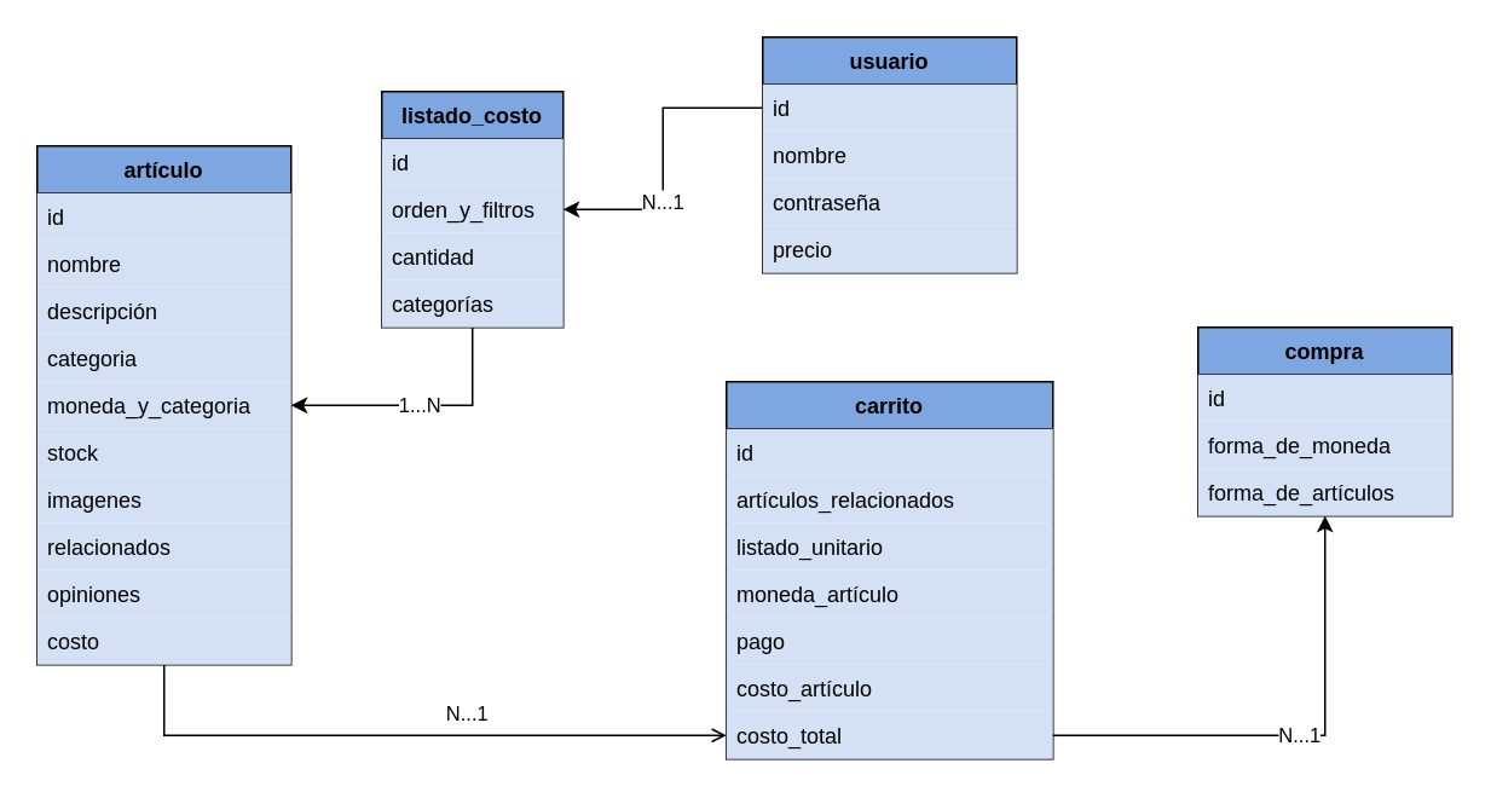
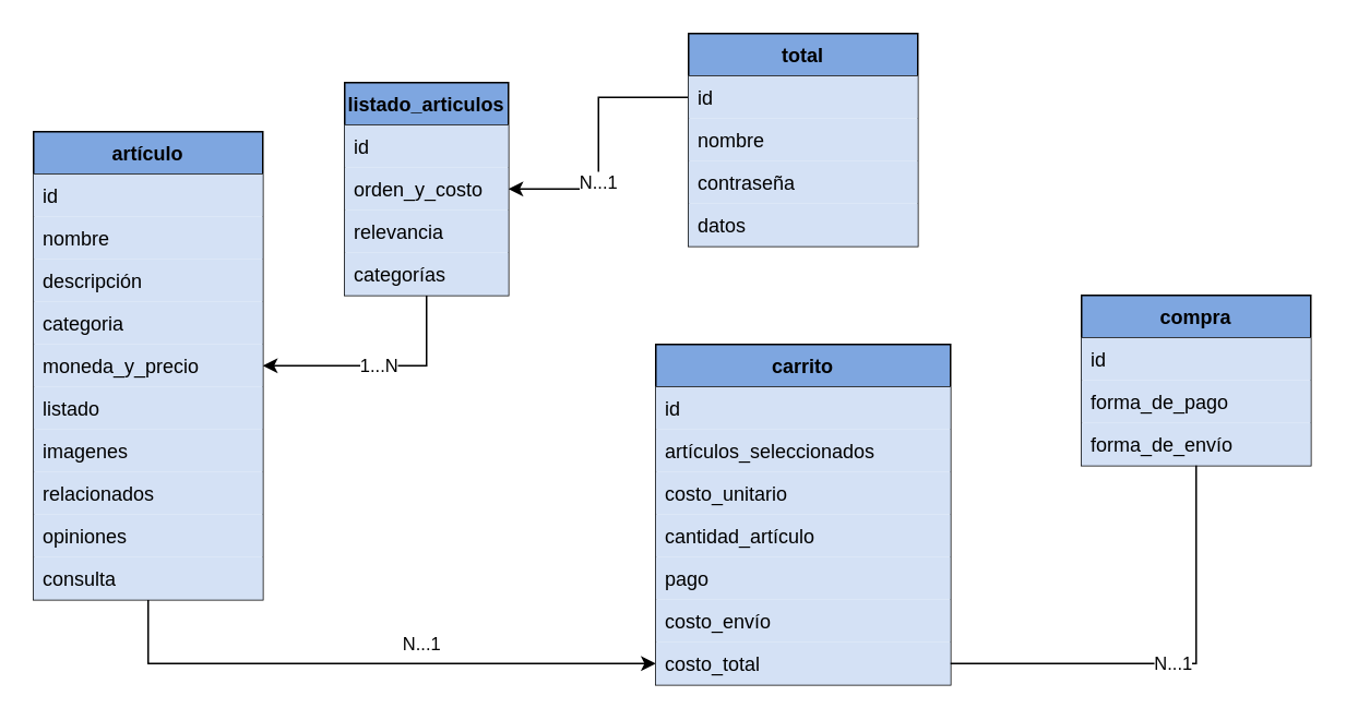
- <mxCell id="25" value="usuario" style="swimlane;fontStyle=1;childLayout=stackLayout;horizontal=1;startSize=26;fillColor=#7EA6E0;horizontalStack=0;resizeParent=1;resizeParentMax=0;resizeLast=0;collapsible=1;marginBottom=0;" parent="1" vertex="1"><mxGeometry x="420" y="20" width="140" height="130" as="geometry" /></mxCell>
+ <mxCell id="25" value="total" style="swimlane;fontStyle=1;childLayout=stackLayout;horizontal=1;startSize=26;fillColor=#7EA6E0;horizontalStack=0;resizeParent=1;resizeParentMax=0;resizeLast=0;collapsible=1;marginBottom=0;" parent="1" vertex="1"><mxGeometry x="420" y="20" width="140" height="130" as="geometry" /></mxCell>
- <mxCell id="30" value="listado_costo" style="swimlane;fontStyle=1;childLayout=stackLayout;horizontal=1;startSize=26;fillColor=#7EA6E0;horizontalStack=0;resizeParent=1;resizeParentMax=0;resizeLast=0;collapsible=1;marginBottom=0;" parent="1" vertex="1"><mxGeometry x="210" y="50" width="100" height="130" as="geometry" /></mxCell>
+ <mxCell id="30" value="listado_articulos" style="swimlane;fontStyle=1;childLayout=stackLayout;horizontal=1;startSize=26;fillColor=#7EA6E0;horizontalStack=0;resizeParent=1;resizeParentMax=0;resizeLast=0;collapsible=1;marginBottom=0;" parent="1" vertex="1"><mxGeometry x="210" y="50" width="100" height="130" as="geometry" /></mxCell>
- <mxCell id="32" value="orden_y_filtros" style="text;strokeColor=none;fillColor=#D4E1F5;align=left;verticalAlign=top;spacingLeft=4;spacingRight=4;overflow=hidden;rotatable=0;points=[[0,0.5],[1,0.5]];portConstraint=eastwest;" parent="30" vertex="1"><mxGeometry y="52" width="100" height="26" as="geometry" /></mxCell>
+ <mxCell id="32" value="orden_y_costo" style="text;strokeColor=none;fillColor=#D4E1F5;align=left;verticalAlign=top;spacingLeft=4;spacingRight=4;overflow=hidden;rotatable=0;points=[[0,0.5],[1,0.5]];portConstraint=eastwest;" parent="30" vertex="1"><mxGeometry y="52" width="100" height="26" as="geometry" /></mxCell>
- <mxCell id="29" value="precio" style="text;strokeColor=none;fillColor=#D4E1F5;align=left;verticalAlign=top;spacingLeft=4;spacingRight=4;overflow=hidden;rotatable=0;points=[[0,0.5],[1,0.5]];portConstraint=eastwest;" parent="25" vertex="1"><mxGeometry y="104" width="140" height="26" as="geometry" /></mxCell>
+ <mxCell id="29" value="datos" style="text;strokeColor=none;fillColor=#D4E1F5;align=left;verticalAlign=top;spacingLeft=4;spacingRight=4;overflow=hidden;rotatable=0;points=[[0,0.5],[1,0.5]];portConstraint=eastwest;" parent="25" vertex="1"><mxGeometry y="104" width="140" height="26" as="geometry" /></mxCell>
- <mxCell id="33" value="cantidad" style="text;strokeColor=none;fillColor=#D4E1F5;align=left;verticalAlign=top;spacingLeft=4;spacingRight=4;overflow=hidden;rotatable=0;points=[[0,0.5],[1,0.5]];portConstraint=eastwest;" vertex="1" parent="30"><mxGeometry y="78" width="100" height="26" as="geometry" /></mxCell>
+ <mxCell id="33" value="relevancia" style="text;strokeColor=none;fillColor=#D4E1F5;align=left;verticalAlign=top;spacingLeft=4;spacingRight=4;overflow=hidden;rotatable=0;points=[[0,0.5],[1,0.5]];portConstraint=eastwest;" vertex="1" parent="30"><mxGeometry y="78" width="100" height="26" as="geometry" /></mxCell>
- <mxCell id="10" value="moneda_y_categoria" style="text;strokeColor=none;fillColor=#D4E1F5;align=left;verticalAlign=top;spacingLeft=4;spacingRight=4;overflow=hidden;rotatable=0;points=[[0,0.5],[1,0.5]];portConstraint=eastwest;" parent="5" vertex="1"><mxGeometry y="130" width="140" height="26" as="geometry" /></mxCell>
+ <mxCell id="10" value="moneda_y_precio" style="text;strokeColor=none;fillColor=#D4E1F5;align=left;verticalAlign=top;spacingLeft=4;spacingRight=4;overflow=hidden;rotatable=0;points=[[0,0.5],[1,0.5]];portConstraint=eastwest;" parent="5" vertex="1"><mxGeometry y="130" width="140" height="26" as="geometry" /></mxCell>
- <mxCell id="37" value="forma_de_moneda" style="text;strokeColor=none;fillColor=#D4E1F5;align=left;verticalAlign=top;spacingLeft=4;spacingRight=4;overflow=hidden;rotatable=0;points=[[0,0.5],[1,0.5]];portConstraint=eastwest;" vertex="1" parent="35"><mxGeometry y="52" width="140" height="26" as="geometry" /></mxCell>
+ <mxCell id="37" value="forma_de_pago" style="text;strokeColor=none;fillColor=#D4E1F5;align=left;verticalAlign=top;spacingLeft=4;spacingRight=4;overflow=hidden;rotatable=0;points=[[0,0.5],[1,0.5]];portConstraint=eastwest;" vertex="1" parent="35"><mxGeometry y="52" width="140" height="26" as="geometry" /></mxCell>
- <mxCell id="11" value="stock" style="text;strokeColor=none;fillColor=#D4E1F5;align=left;verticalAlign=top;spacingLeft=4;spacingRight=4;overflow=hidden;rotatable=0;points=[[0,0.5],[1,0.5]];portConstraint=eastwest;" vertex="1" parent="5"><mxGeometry y="156" width="140" height="26" as="geometry" /></mxCell>
+ <mxCell id="11" value="listado" style="text;strokeColor=none;fillColor=#D4E1F5;align=left;verticalAlign=top;spacingLeft=4;spacingRight=4;overflow=hidden;rotatable=0;points=[[0,0.5],[1,0.5]];portConstraint=eastwest;" vertex="1" parent="5"><mxGeometry y="156" width="140" height="26" as="geometry" /></mxCell>
- <mxCell id="38" value="forma_de_artículos" style="text;strokeColor=none;fillColor=#D4E1F5;align=left;verticalAlign=top;spacingLeft=4;spacingRight=4;overflow=hidden;rotatable=0;points=[[0,0.5],[1,0.5]];portConstraint=eastwest;" vertex="1" parent="35"><mxGeometry y="78" width="140" height="26" as="geometry" /></mxCell>
+ <mxCell id="38" value="forma_de_envío" style="text;strokeColor=none;fillColor=#D4E1F5;align=left;verticalAlign=top;spacingLeft=4;spacingRight=4;overflow=hidden;rotatable=0;points=[[0,0.5],[1,0.5]];portConstraint=eastwest;" vertex="1" parent="35"><mxGeometry y="78" width="140" height="26" as="geometry" /></mxCell>
- <mxCell id="19" value="artículos_relacionados" style="text;strokeColor=none;fillColor=#D4E1F5;align=left;verticalAlign=top;spacingLeft=4;spacingRight=4;overflow=hidden;rotatable=0;points=[[0,0.5],[1,0.5]];portConstraint=eastwest;" parent="17" vertex="1"><mxGeometry y="52" width="180" height="26" as="geometry" /></mxCell>
+ <mxCell id="19" value="artículos_seleccionados" style="text;strokeColor=none;fillColor=#D4E1F5;align=left;verticalAlign=top;spacingLeft=4;spacingRight=4;overflow=hidden;rotatable=0;points=[[0,0.5],[1,0.5]];portConstraint=eastwest;" parent="17" vertex="1"><mxGeometry y="52" width="180" height="26" as="geometry" /></mxCell>
- <mxCell id="39" value="N...1" style="edgeStyle=orthogonalEdgeStyle;rounded=0;orthogonalLoop=1;jettySize=auto;html=1;" edge="1" parent="1" source="24" target="35"><mxGeometry relative="1" as="geometry" /></mxCell>
+ <mxCell id="39" value="N...1" style="edgeStyle=orthogonalEdgeStyle;rounded=0;orthogonalLoop=1;jettySize=auto;html=1;endArrow=none;" edge="1" parent="1" source="24" target="35"><mxGeometry relative="1" as="geometry" /></mxCell>
- <mxCell id="20" value="listado_unitario" style="text;strokeColor=none;fillColor=#D4E1F5;align=left;verticalAlign=top;spacingLeft=4;spacingRight=4;overflow=hidden;rotatable=0;points=[[0,0.5],[1,0.5]];portConstraint=eastwest;" parent="17" vertex="1"><mxGeometry y="78" width="180" height="26" as="geometry" /></mxCell>
+ <mxCell id="20" value="costo_unitario" style="text;strokeColor=none;fillColor=#D4E1F5;align=left;verticalAlign=top;spacingLeft=4;spacingRight=4;overflow=hidden;rotatable=0;points=[[0,0.5],[1,0.5]];portConstraint=eastwest;" parent="17" vertex="1"><mxGeometry y="78" width="180" height="26" as="geometry" /></mxCell>
- <mxCell id="21" value="moneda_artículo" style="text;strokeColor=none;fillColor=#D4E1F5;align=left;verticalAlign=top;spacingLeft=4;spacingRight=4;overflow=hidden;rotatable=0;points=[[0,0.5],[1,0.5]];portConstraint=eastwest;" parent="17" vertex="1"><mxGeometry y="104" width="180" height="26" as="geometry" /></mxCell>
+ <mxCell id="21" value="cantidad_artículo" style="text;strokeColor=none;fillColor=#D4E1F5;align=left;verticalAlign=top;spacingLeft=4;spacingRight=4;overflow=hidden;rotatable=0;points=[[0,0.5],[1,0.5]];portConstraint=eastwest;" parent="17" vertex="1"><mxGeometry y="104" width="180" height="26" as="geometry" /></mxCell>
- <mxCell id="15" value="costo" style="text;strokeColor=none;fillColor=#D4E1F5;align=left;verticalAlign=top;spacingLeft=4;spacingRight=4;overflow=hidden;rotatable=0;points=[[0,0.5],[1,0.5]];portConstraint=eastwest;" parent="5" vertex="1"><mxGeometry y="260" width="140" height="26" as="geometry" /></mxCell>
+ <mxCell id="15" value="consulta" style="text;strokeColor=none;fillColor=#D4E1F5;align=left;verticalAlign=top;spacingLeft=4;spacingRight=4;overflow=hidden;rotatable=0;points=[[0,0.5],[1,0.5]];portConstraint=eastwest;" parent="5" vertex="1"><mxGeometry y="260" width="140" height="26" as="geometry" /></mxCell>
- <mxCell id="23" value="costo_artículo" style="text;strokeColor=none;fillColor=#D4E1F5;align=left;verticalAlign=top;spacingLeft=4;spacingRight=4;overflow=hidden;rotatable=0;points=[[0,0.5],[1,0.5]];portConstraint=eastwest;" parent="17" vertex="1"><mxGeometry y="156" width="180" height="26" as="geometry" /></mxCell>
+ <mxCell id="23" value="costo_envío" style="text;strokeColor=none;fillColor=#D4E1F5;align=left;verticalAlign=top;spacingLeft=4;spacingRight=4;overflow=hidden;rotatable=0;points=[[0,0.5],[1,0.5]];portConstraint=eastwest;" parent="17" vertex="1"><mxGeometry y="156" width="180" height="26" as="geometry" /></mxCell>
- <mxCell id="3" style="edgeStyle=orthogonalEdgeStyle;rounded=0;orthogonalLoop=1;jettySize=auto;html=1;endArrow=open;" parent="1" source="5" target="24" edge="1"><mxGeometry relative="1" as="geometry" /></mxCell>
+ <mxCell id="3" style="edgeStyle=orthogonalEdgeStyle;rounded=0;orthogonalLoop=1;jettySize=auto;html=1;" parent="1" source="5" target="24" edge="1"><mxGeometry relative="1" as="geometry" /></mxCell>
